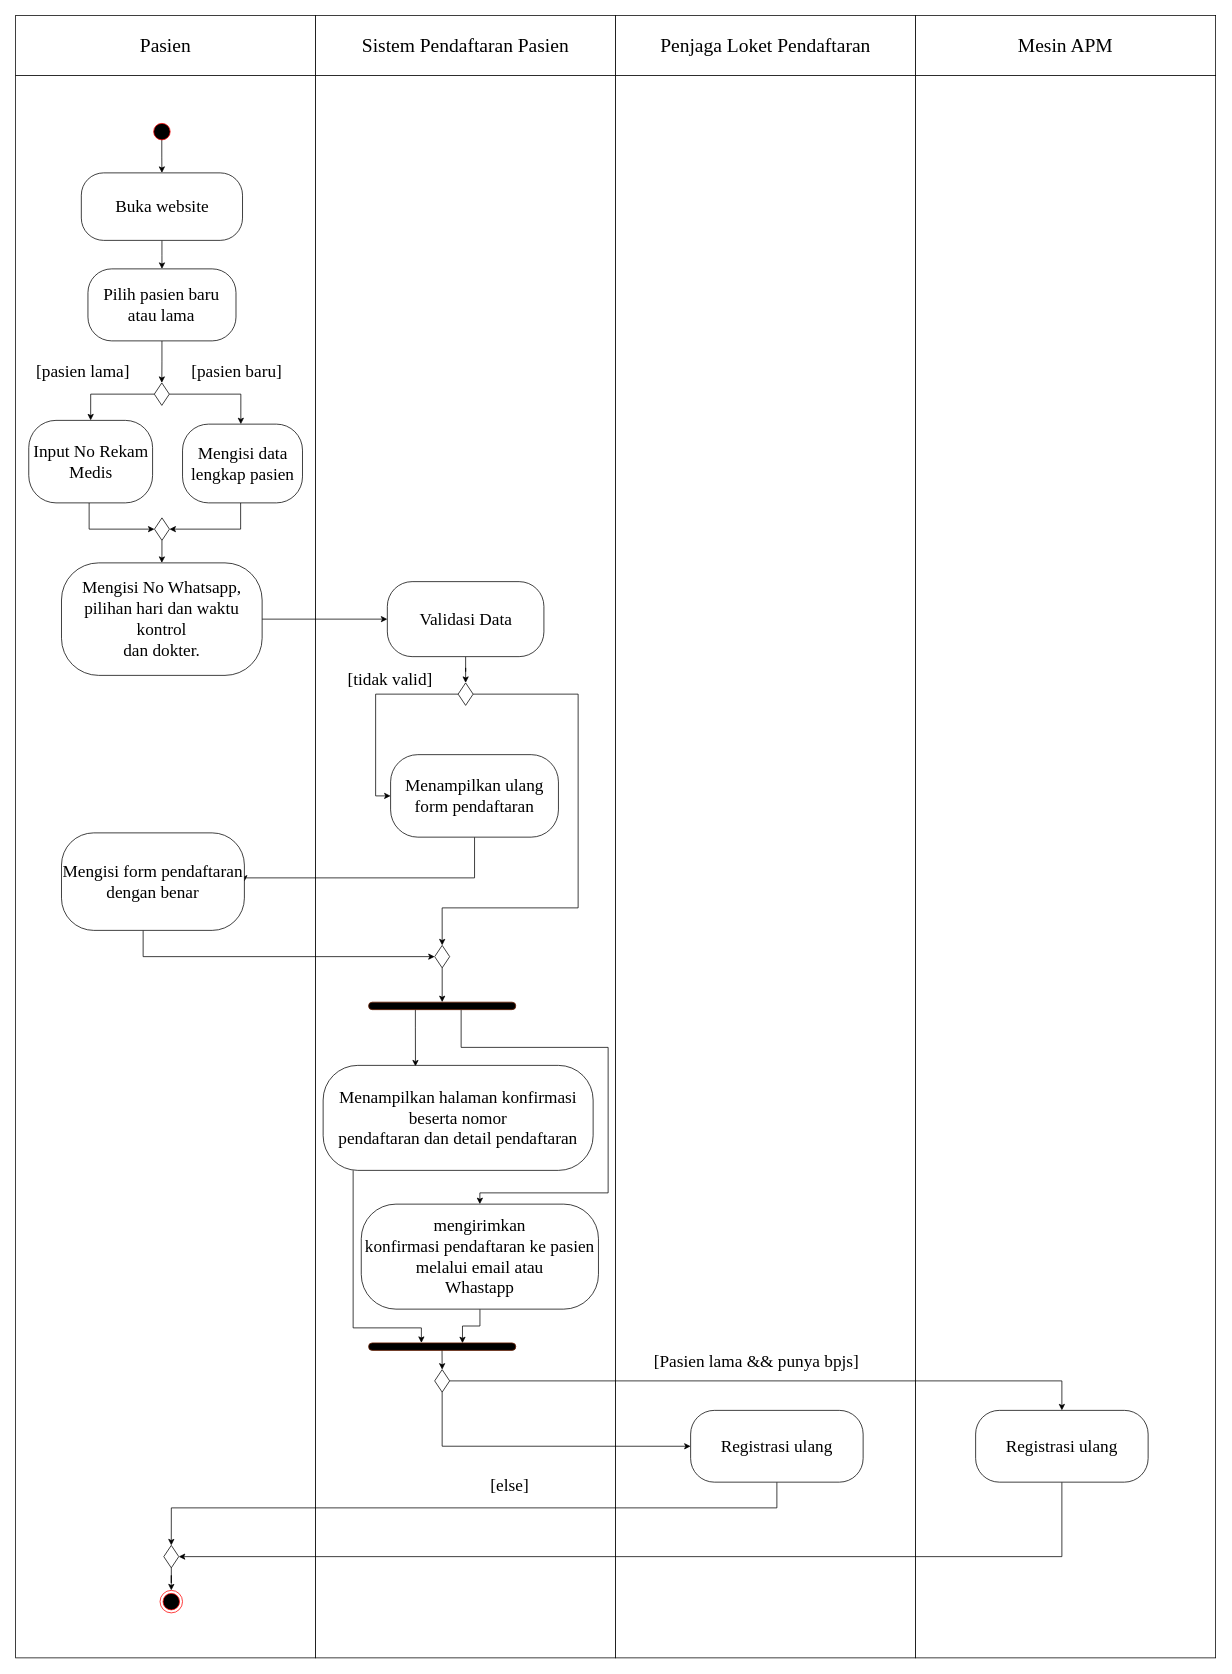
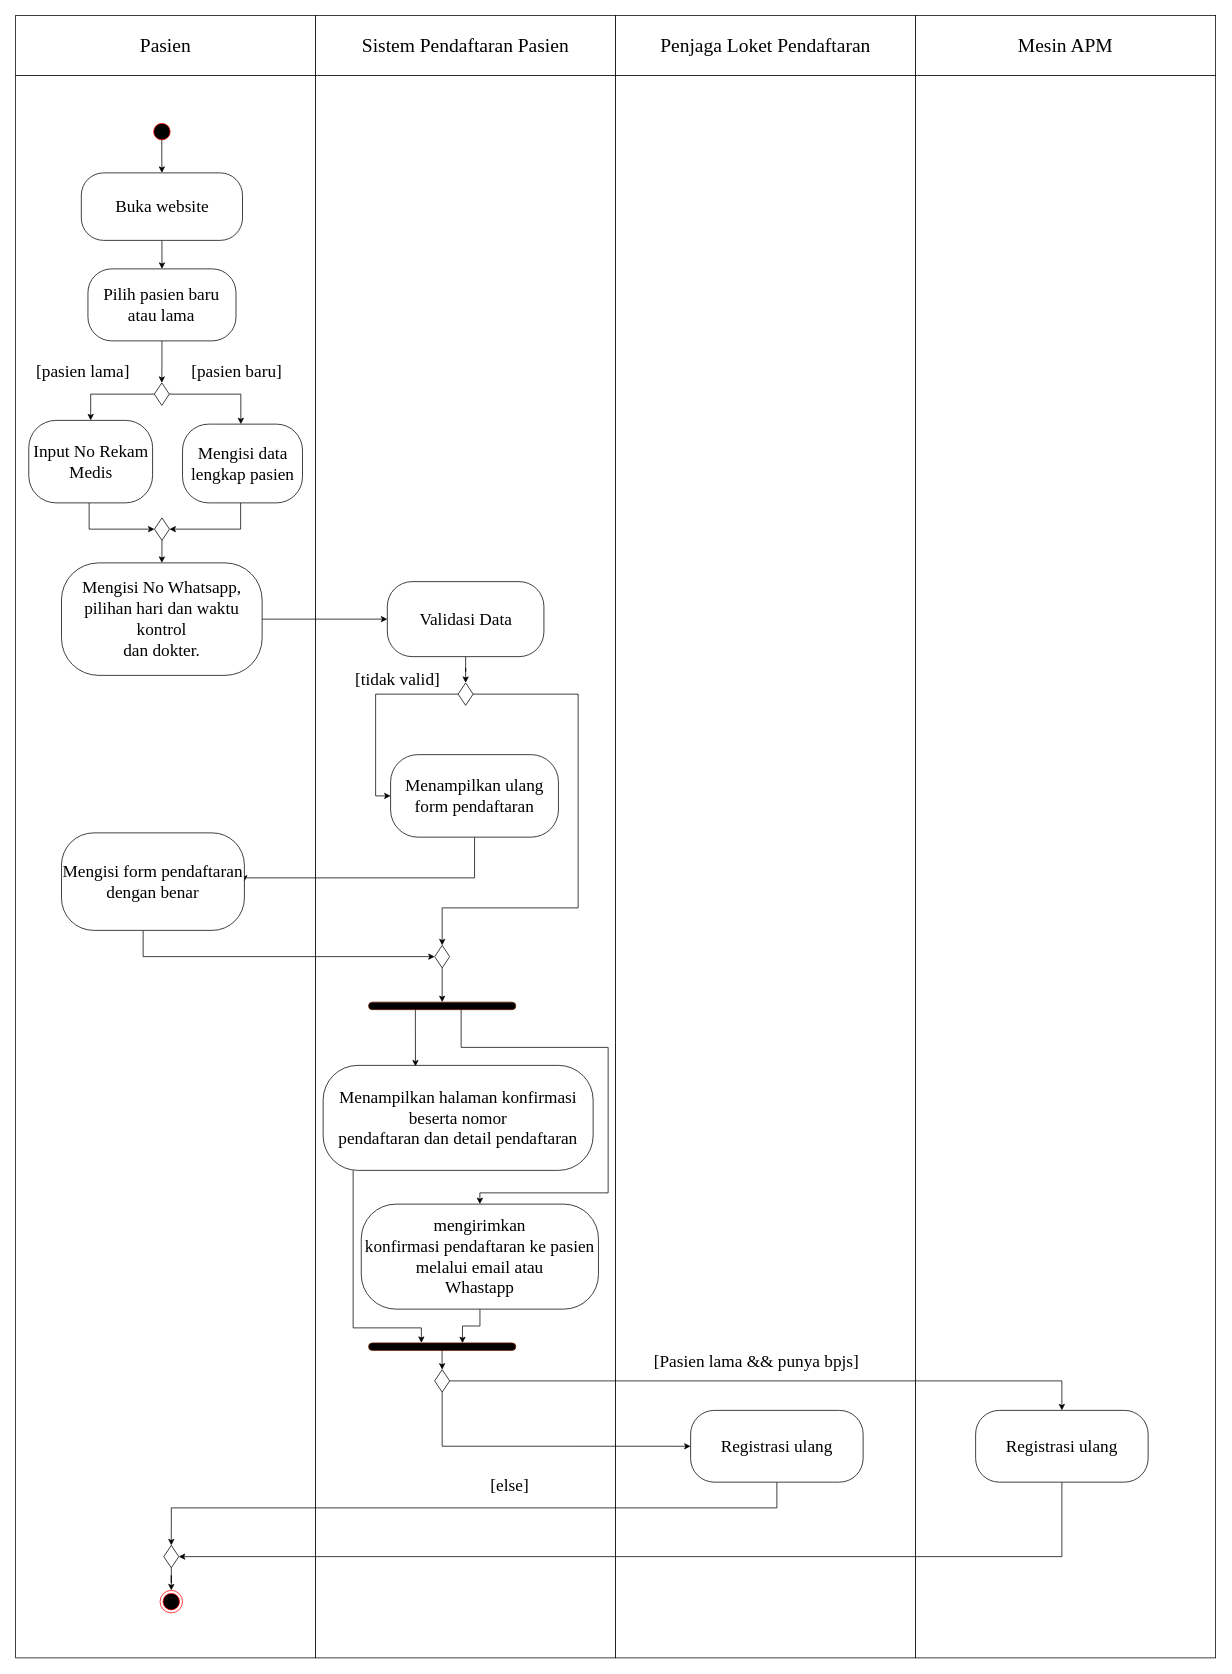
- <mxCell id="33" value="[tidak valid]" style="text;html=1;strokeColor=none;fillColor=none;align=center;verticalAlign=middle;whiteSpace=wrap;rounded=0;fontFamily=Poppins;fontSource=https%3A%2F%2Ffonts.googleapis.com%2Fcss%3Ffamily%3DPoppins;fontSize=23;" vertex="1" parent="1"><mxGeometry x="438.96" y="890" width="161.04" height="30" as="geometry" /></mxCell>
+ <mxCell id="33" value="[tidak valid]" style="text;html=1;strokeColor=none;fillColor=none;align=center;verticalAlign=middle;whiteSpace=wrap;rounded=0;fontFamily=Poppins;fontSource=https%3A%2F%2Ffonts.googleapis.com%2Fcss%3Ffamily%3DPoppins;fontSize=23;" vertex="1" parent="1"><mxGeometry x="448.96" y="890" width="161.04" height="30" as="geometry" /></mxCell>
